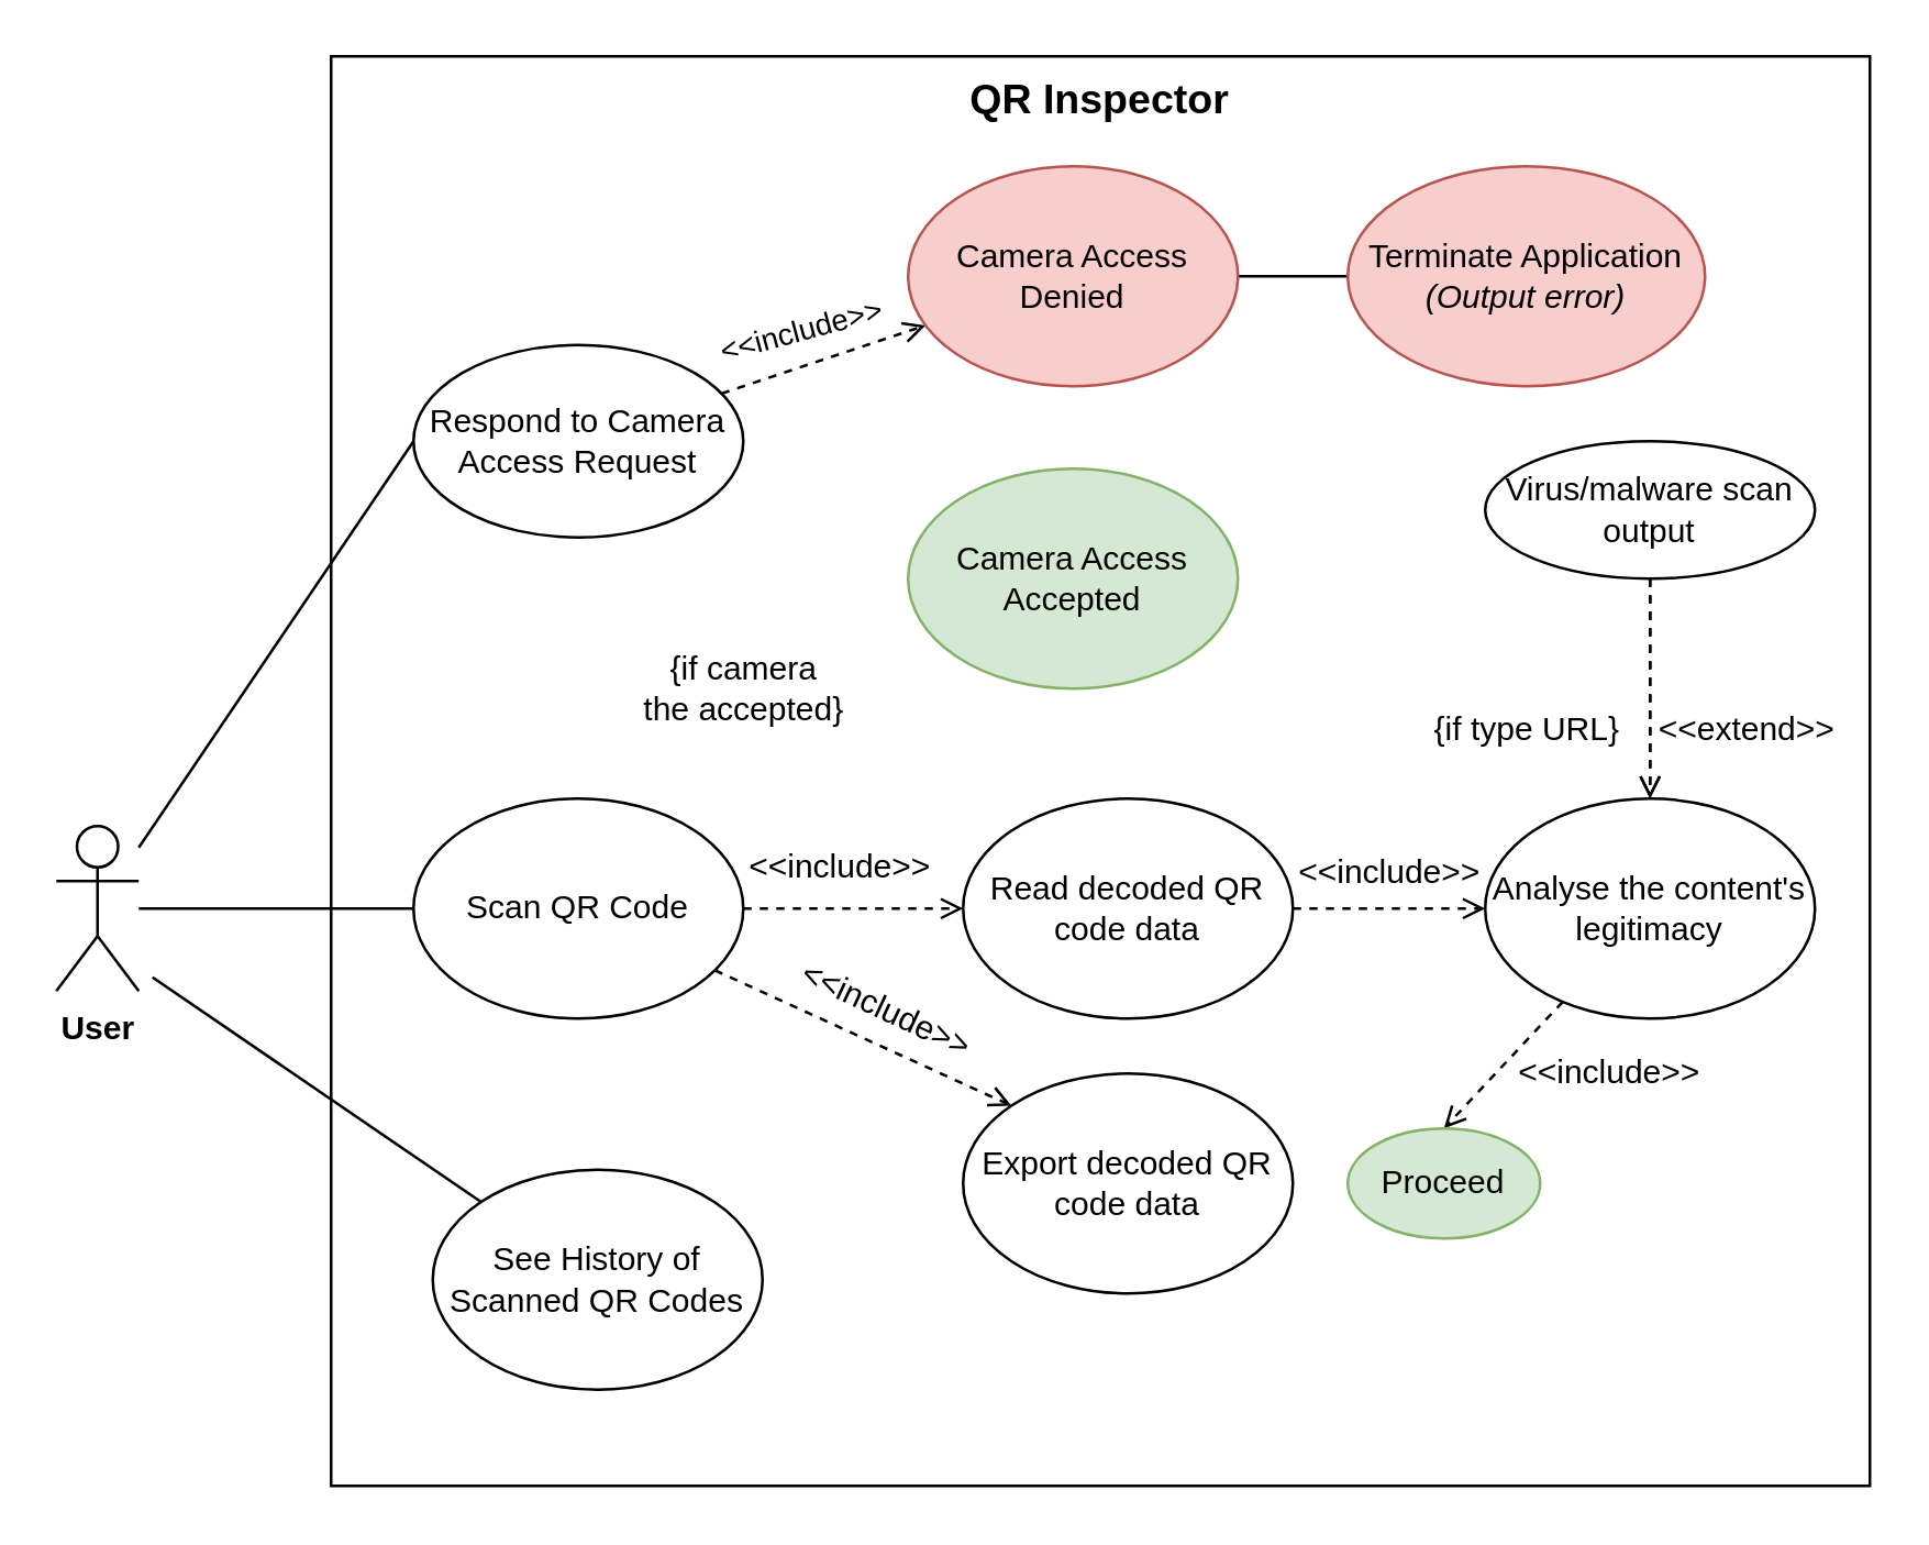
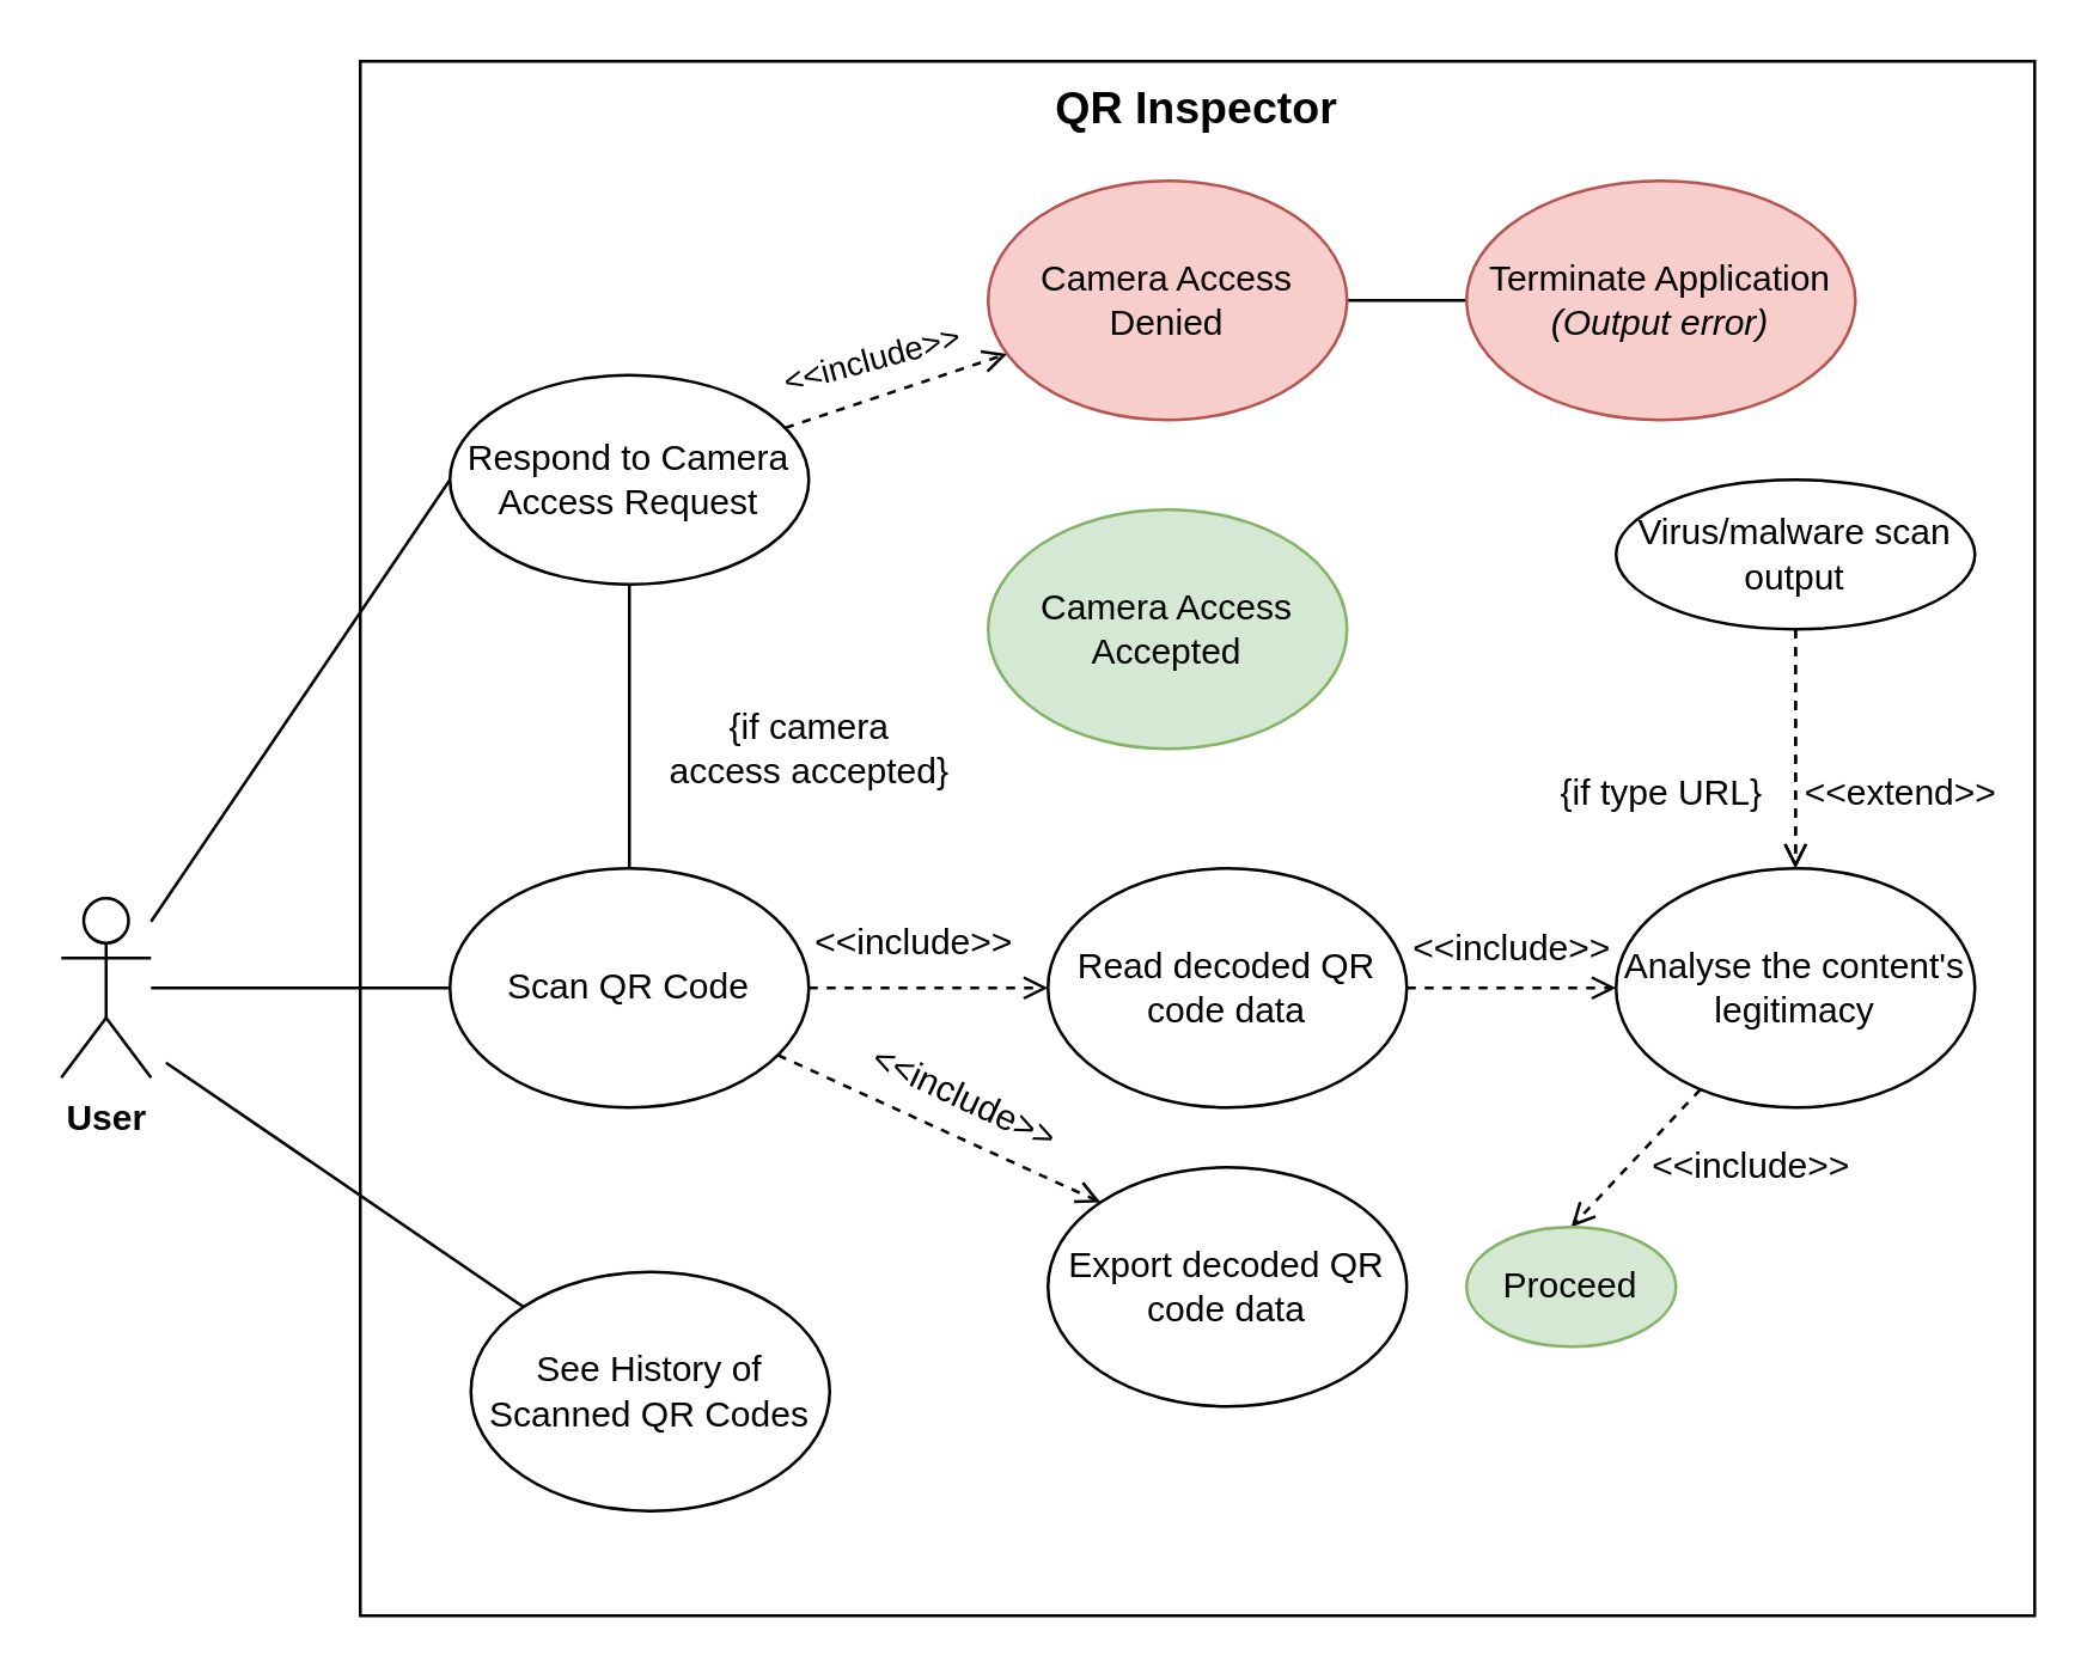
+ <mxCell id="9" style="edgeStyle=orthogonalEdgeStyle;rounded=0;orthogonalLoop=1;jettySize=auto;html=1;entryX=0.5;entryY=0;entryDx=0;entryDy=0;endArrow=none;endFill=0;" edge="1" parent="1" source="10" target="16"><mxGeometry relative="1" as="geometry" /></mxCell>
- <mxCell id="20" value="{if camera &lt;br&gt;the accepted}" style="text;html=1;align=center;verticalAlign=middle;resizable=0;points=[];autosize=1;strokeColor=none;fillColor=none;" vertex="1" parent="1"><mxGeometry x="210" y="230" width="120" height="40" as="geometry" /></mxCell>
+ <mxCell id="20" value="{if camera &lt;br&gt;access accepted}" style="text;html=1;align=center;verticalAlign=middle;resizable=0;points=[];autosize=1;strokeColor=none;fillColor=none;" vertex="1" parent="1"><mxGeometry x="210" y="230" width="120" height="40" as="geometry" /></mxCell>
